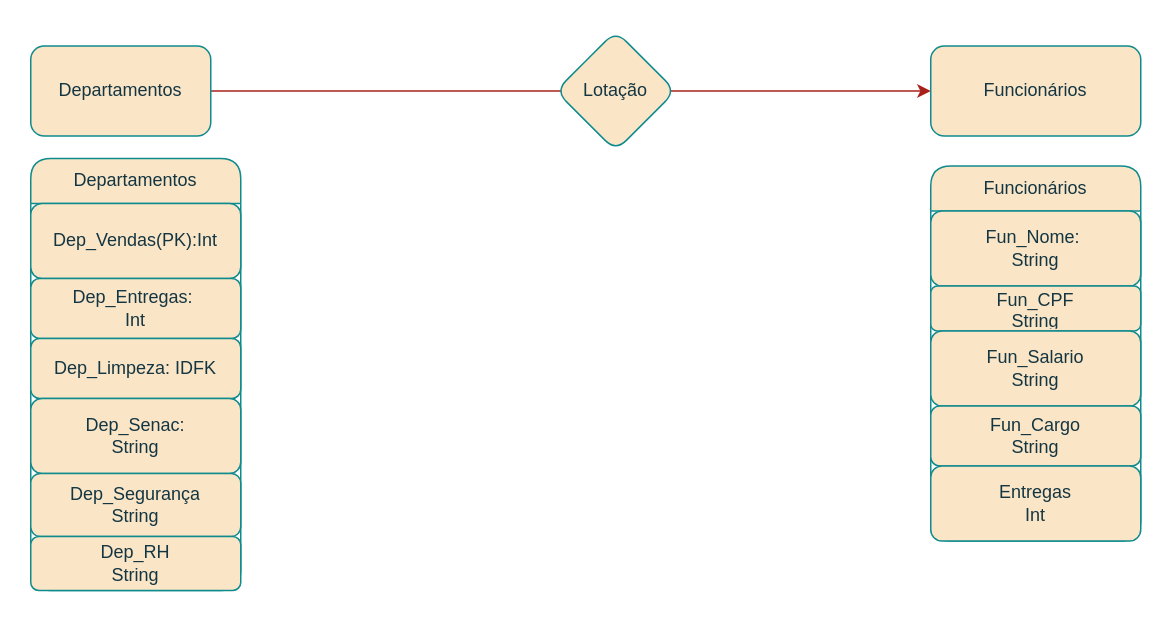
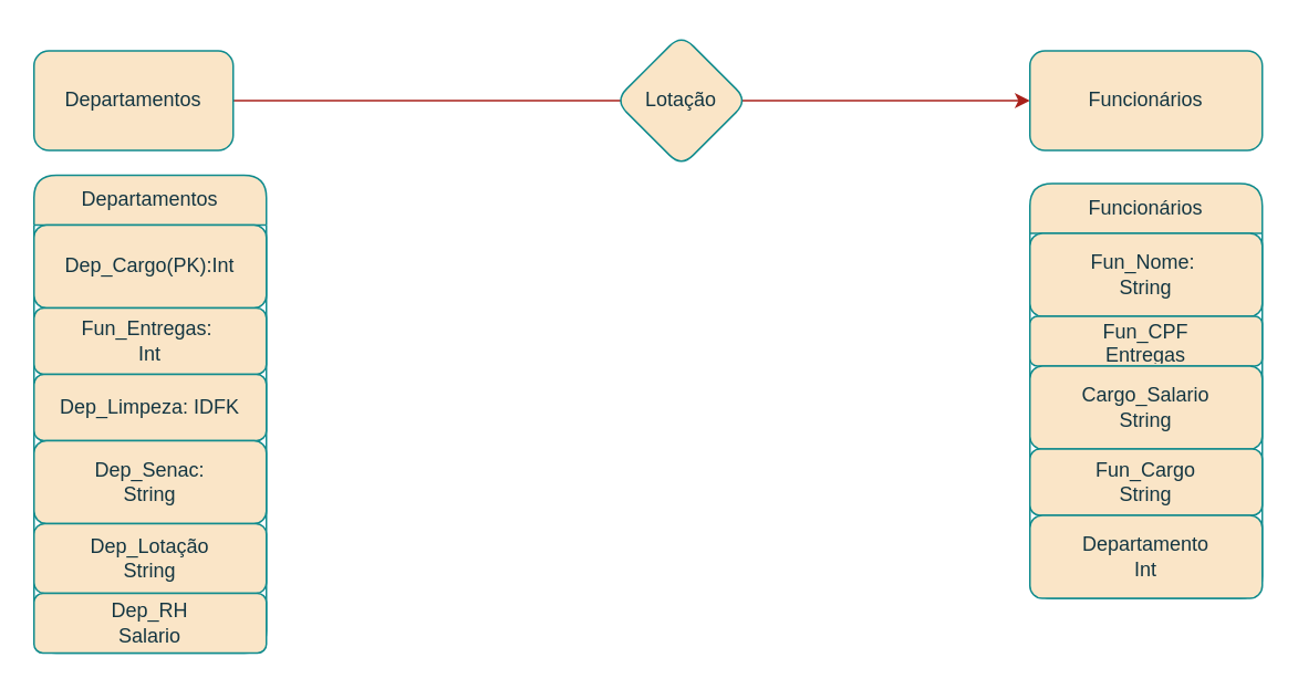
- <mxCell id="7" value="Dep_Vendas(PK):Int" style="text;strokeColor=#0F8B8D;fillColor=#FAE5C7;align=center;verticalAlign=middle;spacingLeft=4;spacingRight=4;overflow=hidden;points=[[0,0.5],[1,0.5]];portConstraint=eastwest;rotatable=0;whiteSpace=wrap;html=1;rounded=1;labelBackgroundColor=none;fontColor=#143642;" parent="6" vertex="1"><mxGeometry y="30" width="140" height="50" as="geometry" /></mxCell>
+ <mxCell id="7" value="Dep_Cargo(PK):Int" style="text;strokeColor=#0F8B8D;fillColor=#FAE5C7;align=center;verticalAlign=middle;spacingLeft=4;spacingRight=4;overflow=hidden;points=[[0,0.5],[1,0.5]];portConstraint=eastwest;rotatable=0;whiteSpace=wrap;html=1;rounded=1;labelBackgroundColor=none;fontColor=#143642;" parent="6" vertex="1"><mxGeometry y="30" width="140" height="50" as="geometry" /></mxCell>
- <mxCell id="8" value="Dep_Entregas:&amp;nbsp;&lt;br&gt;Int" style="text;strokeColor=#0F8B8D;fillColor=#FAE5C7;align=center;verticalAlign=middle;spacingLeft=4;spacingRight=4;overflow=hidden;points=[[0,0.5],[1,0.5]];portConstraint=eastwest;rotatable=0;whiteSpace=wrap;html=1;rounded=1;labelBackgroundColor=none;fontColor=#143642;" parent="6" vertex="1"><mxGeometry y="80" width="140" height="40" as="geometry" /></mxCell>
+ <mxCell id="8" value="Fun_Entregas:&amp;nbsp;&lt;br&gt;Int" style="text;strokeColor=#0F8B8D;fillColor=#FAE5C7;align=center;verticalAlign=middle;spacingLeft=4;spacingRight=4;overflow=hidden;points=[[0,0.5],[1,0.5]];portConstraint=eastwest;rotatable=0;whiteSpace=wrap;html=1;rounded=1;labelBackgroundColor=none;fontColor=#143642;" parent="6" vertex="1"><mxGeometry y="80" width="140" height="40" as="geometry" /></mxCell>
- <mxCell id="15" value="Fun_CPF&lt;br&gt;String" style="text;strokeColor=#0F8B8D;fillColor=#FAE5C7;align=center;verticalAlign=middle;spacingLeft=4;spacingRight=4;overflow=hidden;points=[[0,0.5],[1,0.5]];portConstraint=eastwest;rotatable=0;whiteSpace=wrap;html=1;rounded=1;labelBackgroundColor=none;fontColor=#143642;" parent="13" vertex="1"><mxGeometry y="80" width="140" height="30" as="geometry" /></mxCell>
+ <mxCell id="15" value="Fun_CPF&lt;br&gt;Entregas" style="text;strokeColor=#0F8B8D;fillColor=#FAE5C7;align=center;verticalAlign=middle;spacingLeft=4;spacingRight=4;overflow=hidden;points=[[0,0.5],[1,0.5]];portConstraint=eastwest;rotatable=0;whiteSpace=wrap;html=1;rounded=1;labelBackgroundColor=none;fontColor=#143642;" parent="13" vertex="1"><mxGeometry y="80" width="140" height="30" as="geometry" /></mxCell>
- <mxCell id="16" value="Fun_Salario&lt;br&gt;String" style="text;strokeColor=#0F8B8D;fillColor=#FAE5C7;align=center;verticalAlign=middle;spacingLeft=4;spacingRight=4;overflow=hidden;points=[[0,0.5],[1,0.5]];portConstraint=eastwest;rotatable=0;whiteSpace=wrap;html=1;rounded=1;labelBackgroundColor=none;fontColor=#143642;" parent="13" vertex="1"><mxGeometry y="110" width="140" height="50" as="geometry" /></mxCell>
+ <mxCell id="16" value="Cargo_Salario&lt;br&gt;String" style="text;strokeColor=#0F8B8D;fillColor=#FAE5C7;align=center;verticalAlign=middle;spacingLeft=4;spacingRight=4;overflow=hidden;points=[[0,0.5],[1,0.5]];portConstraint=eastwest;rotatable=0;whiteSpace=wrap;html=1;rounded=1;labelBackgroundColor=none;fontColor=#143642;" parent="13" vertex="1"><mxGeometry y="110" width="140" height="50" as="geometry" /></mxCell>
- <mxCell id="18" value="Entregas&lt;br&gt;Int" style="text;strokeColor=#0F8B8D;fillColor=#FAE5C7;align=center;verticalAlign=middle;spacingLeft=4;spacingRight=4;overflow=hidden;points=[[0,0.5],[1,0.5]];portConstraint=eastwest;rotatable=0;whiteSpace=wrap;html=1;rounded=1;labelBackgroundColor=none;fontColor=#143642;" parent="13" vertex="1"><mxGeometry y="200" width="140" height="50" as="geometry" /></mxCell>
+ <mxCell id="18" value="Departamento&lt;br&gt;Int" style="text;strokeColor=#0F8B8D;fillColor=#FAE5C7;align=center;verticalAlign=middle;spacingLeft=4;spacingRight=4;overflow=hidden;points=[[0,0.5],[1,0.5]];portConstraint=eastwest;rotatable=0;whiteSpace=wrap;html=1;rounded=1;labelBackgroundColor=none;fontColor=#143642;" parent="13" vertex="1"><mxGeometry y="200" width="140" height="50" as="geometry" /></mxCell>
- <mxCell id="11" value="Dep_Segurança&lt;br&gt;String" style="text;strokeColor=#0F8B8D;fillColor=#FAE5C7;align=center;verticalAlign=middle;spacingLeft=4;spacingRight=4;overflow=hidden;points=[[0,0.5],[1,0.5]];portConstraint=eastwest;rotatable=0;whiteSpace=wrap;html=1;rounded=1;labelBackgroundColor=none;fontColor=#143642;" parent="6" vertex="1"><mxGeometry y="210" width="140" height="42" as="geometry" /></mxCell>
+ <mxCell id="11" value="Dep_Lotação&lt;br&gt;String" style="text;strokeColor=#0F8B8D;fillColor=#FAE5C7;align=center;verticalAlign=middle;spacingLeft=4;spacingRight=4;overflow=hidden;points=[[0,0.5],[1,0.5]];portConstraint=eastwest;rotatable=0;whiteSpace=wrap;html=1;rounded=1;labelBackgroundColor=none;fontColor=#143642;" parent="6" vertex="1"><mxGeometry y="210" width="140" height="42" as="geometry" /></mxCell>
- <mxCell id="12" value="Dep_RH&lt;br&gt;String" style="text;strokeColor=#0F8B8D;fillColor=#FAE5C7;align=center;verticalAlign=middle;spacingLeft=4;spacingRight=4;overflow=hidden;points=[[0,0.5],[1,0.5]];portConstraint=eastwest;rotatable=0;whiteSpace=wrap;html=1;rounded=1;labelBackgroundColor=none;fontColor=#143642;" parent="6" vertex="1"><mxGeometry y="252" width="140" height="36" as="geometry" /></mxCell>
+ <mxCell id="12" value="Dep_RH&lt;br&gt;Salario" style="text;strokeColor=#0F8B8D;fillColor=#FAE5C7;align=center;verticalAlign=middle;spacingLeft=4;spacingRight=4;overflow=hidden;points=[[0,0.5],[1,0.5]];portConstraint=eastwest;rotatable=0;whiteSpace=wrap;html=1;rounded=1;labelBackgroundColor=none;fontColor=#143642;" parent="6" vertex="1"><mxGeometry y="252" width="140" height="36" as="geometry" /></mxCell>
